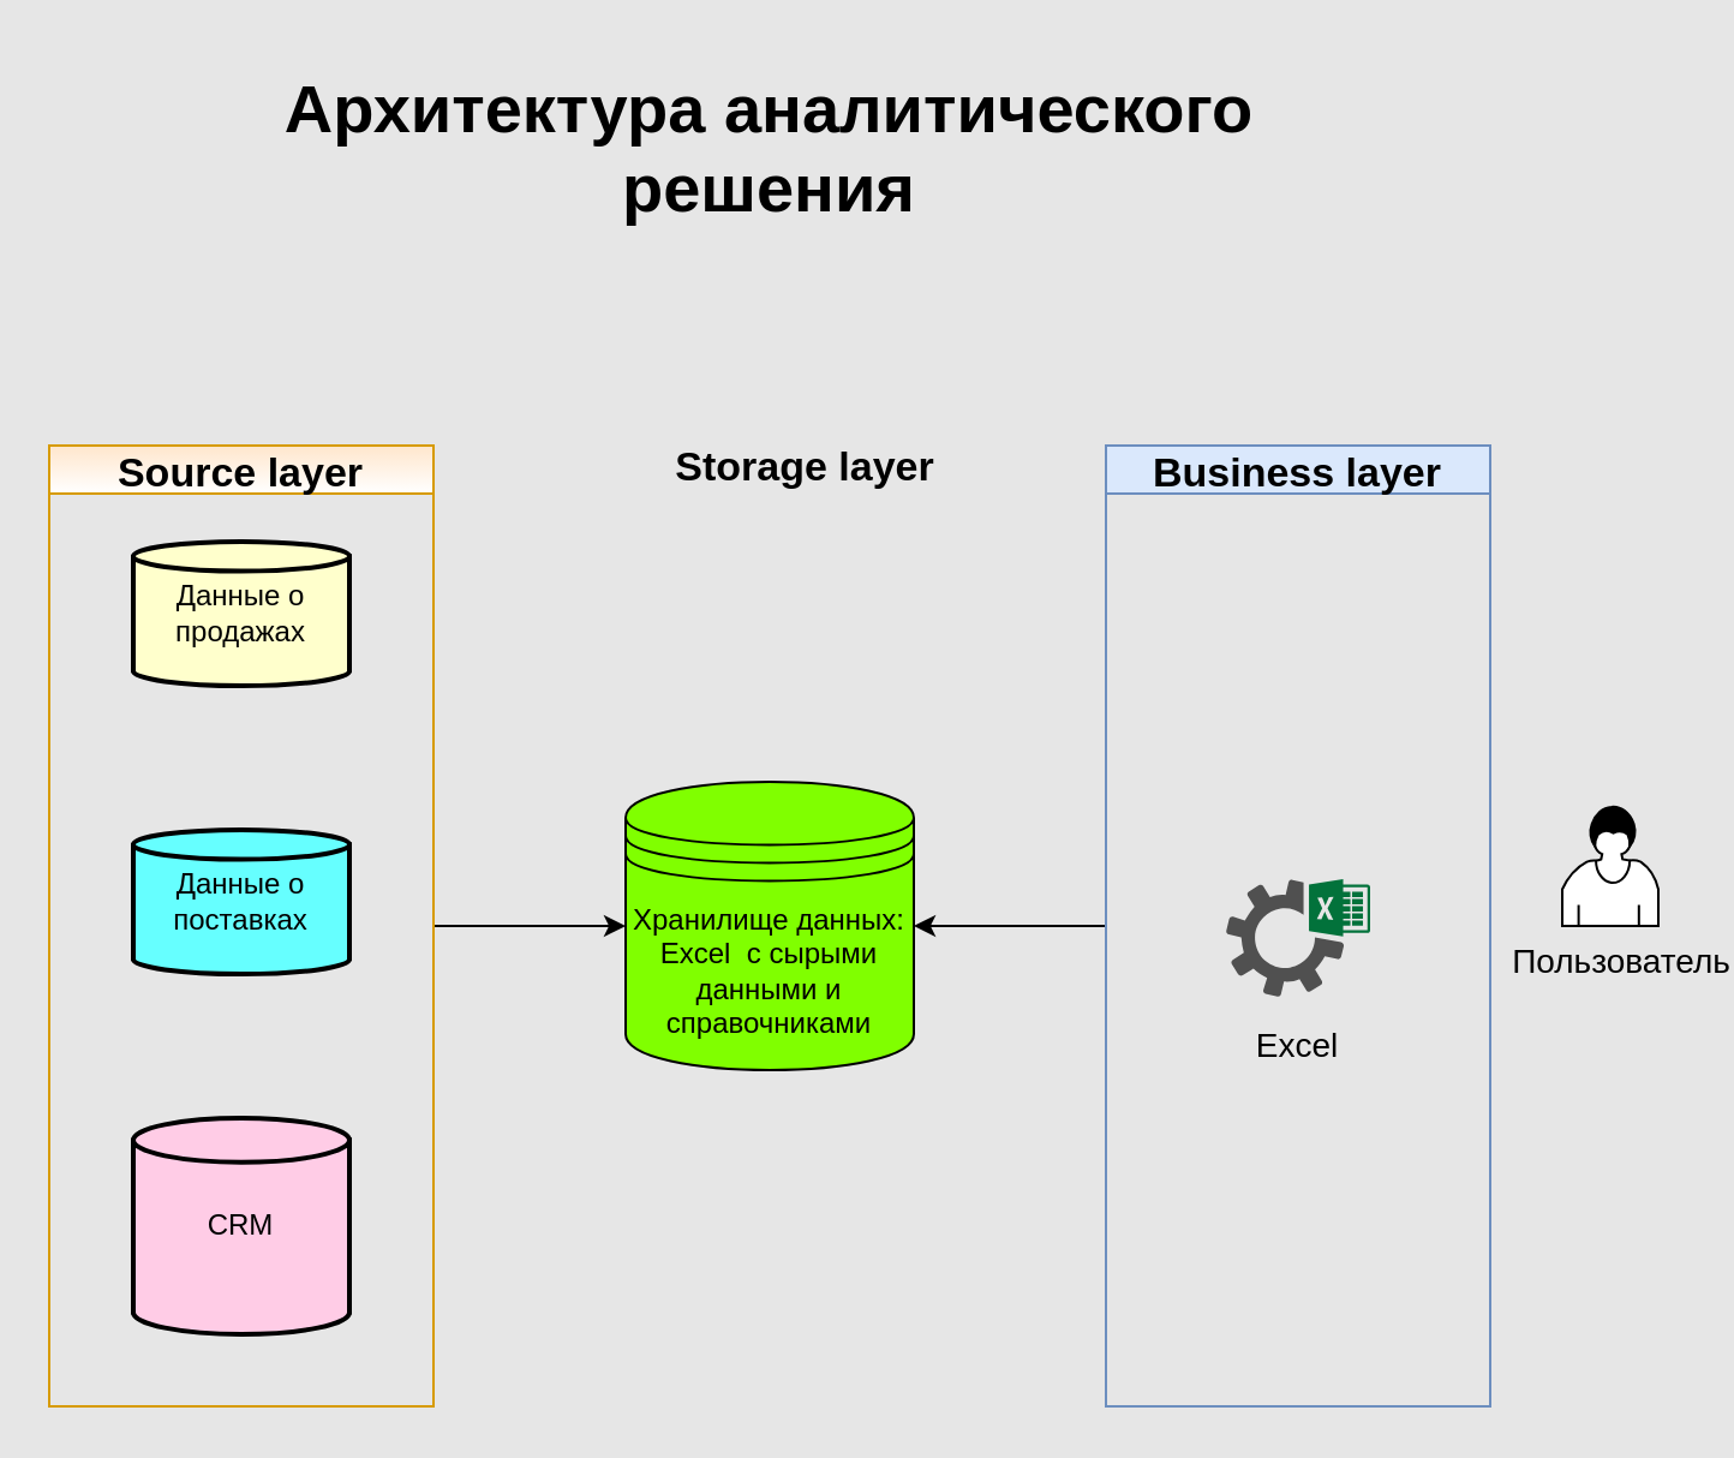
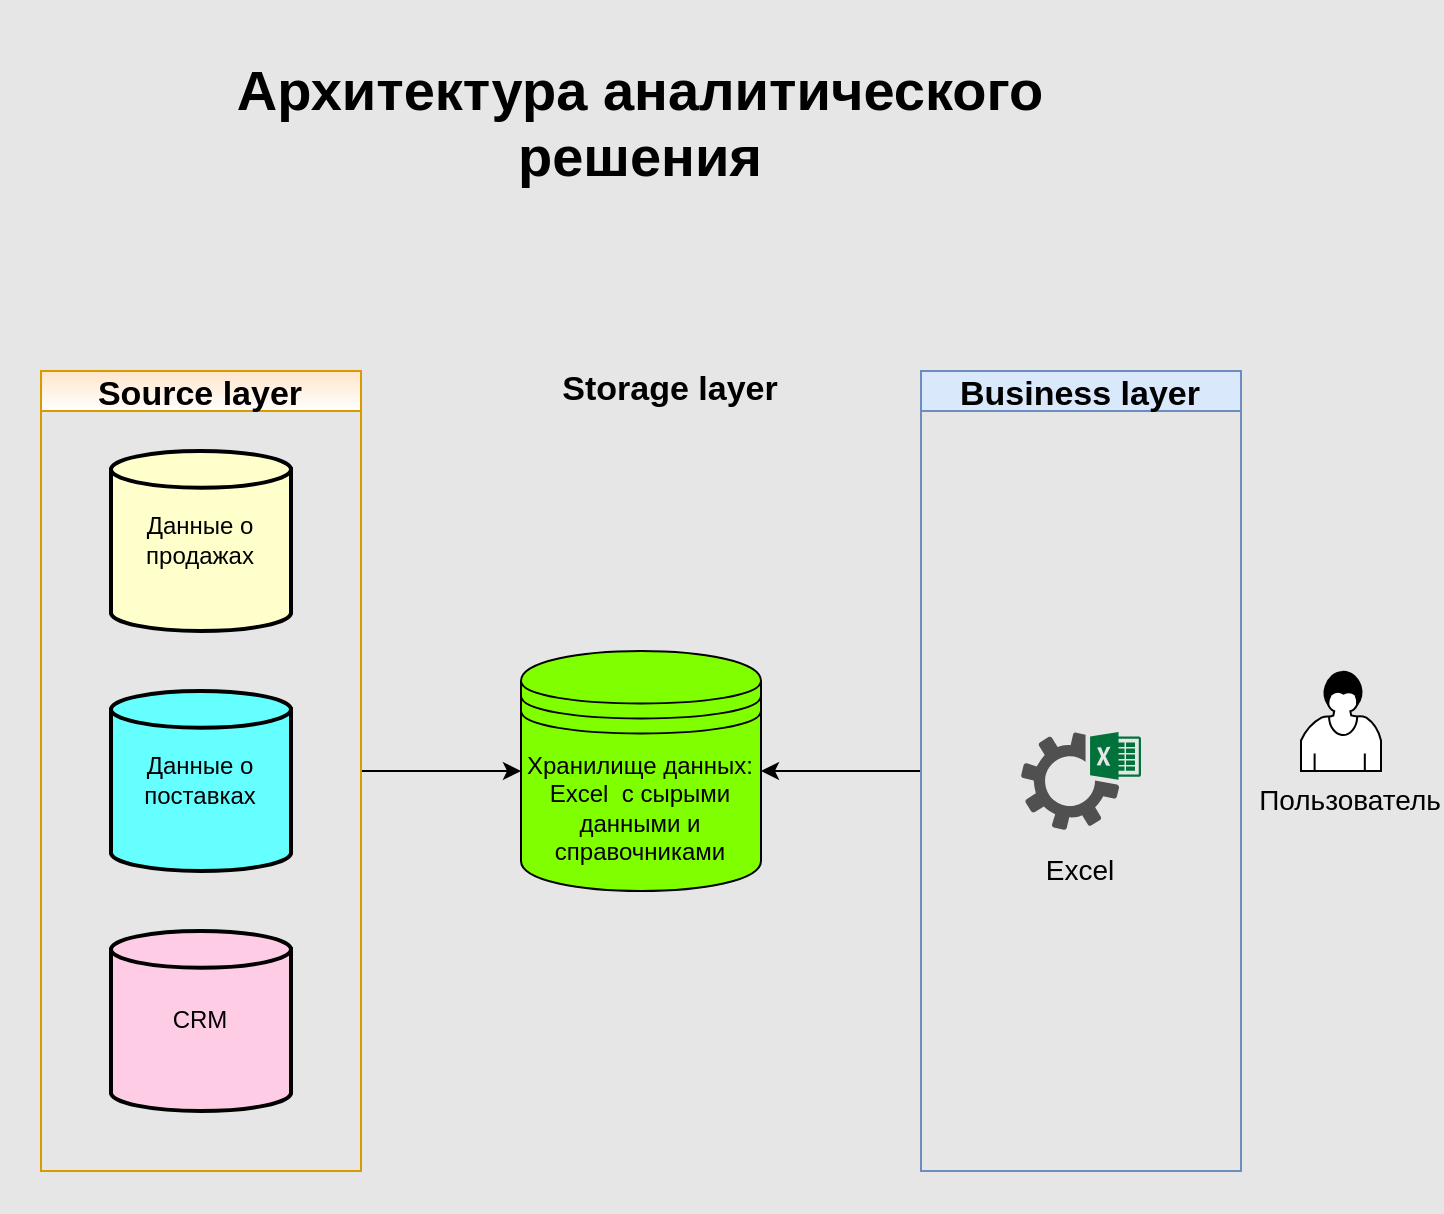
- <mxCell id="7" value="Данные о продажах" style="strokeWidth=2;html=1;shape=mxgraph.lean_mapping.mrp_erp;whiteSpace=wrap;fillColor=#FFFFCC;" vertex="1" parent="5"><mxGeometry x="35" y="40" width="90" height="60" as="geometry" /></mxCell>
+ <mxCell id="7" value="Данные о продажах" style="strokeWidth=2;html=1;shape=mxgraph.lean_mapping.mrp_erp;whiteSpace=wrap;fillColor=#FFFFCC;" vertex="1" parent="5"><mxGeometry x="35" y="40" width="90" height="90" as="geometry" /></mxCell>
- <mxCell id="6" value="Данные о поставках" style="strokeWidth=2;html=1;shape=mxgraph.lean_mapping.mrp_erp;whiteSpace=wrap;fillColor=#66FFFF;" vertex="1" parent="5"><mxGeometry x="35" y="160" width="90" height="60" as="geometry" /></mxCell>
+ <mxCell id="6" value="Данные о поставках" style="strokeWidth=2;html=1;shape=mxgraph.lean_mapping.mrp_erp;whiteSpace=wrap;fillColor=#66FFFF;" vertex="1" parent="5"><mxGeometry x="35" y="160" width="90" height="90" as="geometry" /></mxCell>
